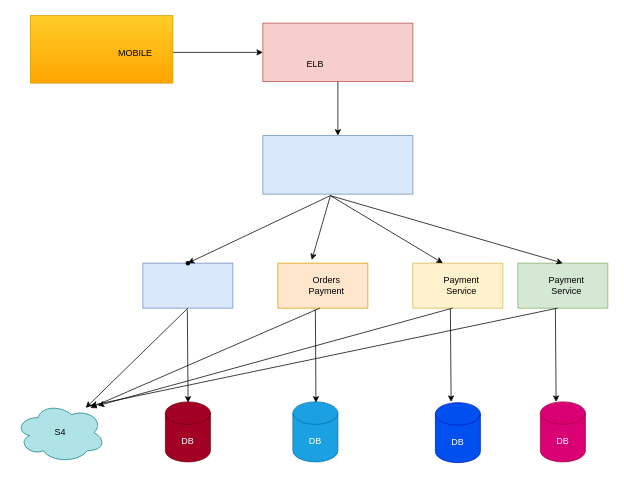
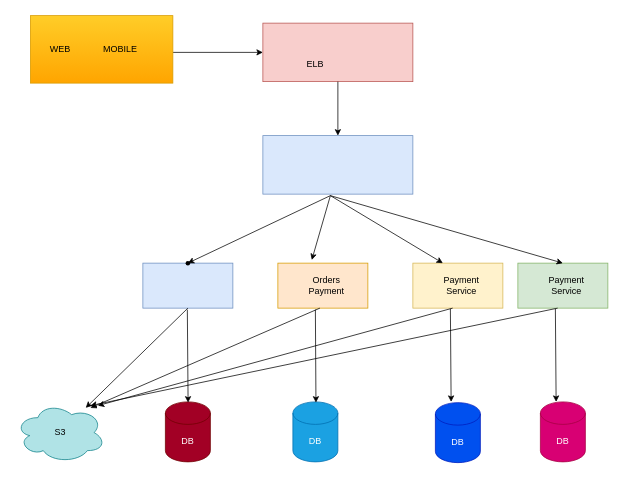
+ <mxCell id="28" value="WEB" style="text;html=1;align=center;verticalAlign=middle;whiteSpace=wrap;rounded=0;" vertex="1" parent="1"><mxGeometry x="50" y="50" width="60" height="30" as="geometry" /></mxCell>
- <mxCell id="29" value="MOBILE" style="text;html=1;align=center;verticalAlign=middle;whiteSpace=wrap;rounded=0;" vertex="1" parent="1"><mxGeometry x="150" y="55" width="60" height="30" as="geometry" /></mxCell>
+ <mxCell id="29" value="MOBILE" style="text;html=1;align=center;verticalAlign=middle;whiteSpace=wrap;rounded=0;" vertex="1" parent="1"><mxGeometry x="130" y="50" width="60" height="30" as="geometry" /></mxCell>
- <mxCell id="31" value="S4" style="text;html=1;align=center;verticalAlign=middle;whiteSpace=wrap;rounded=0;" vertex="1" parent="1"><mxGeometry x="50" y="560" width="60" height="30" as="geometry" /></mxCell>
+ <mxCell id="31" value="S3" style="text;html=1;align=center;verticalAlign=middle;whiteSpace=wrap;rounded=0;" vertex="1" parent="1"><mxGeometry x="50" y="560" width="60" height="30" as="geometry" /></mxCell>
